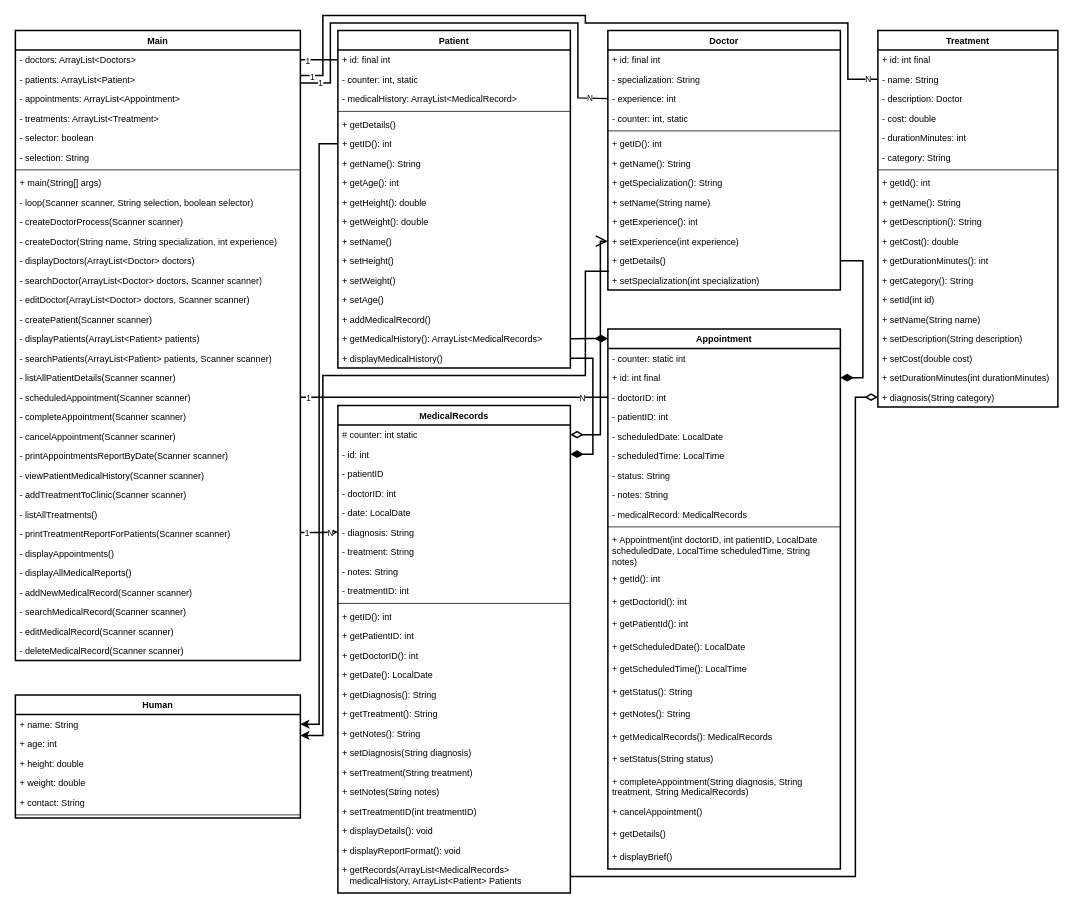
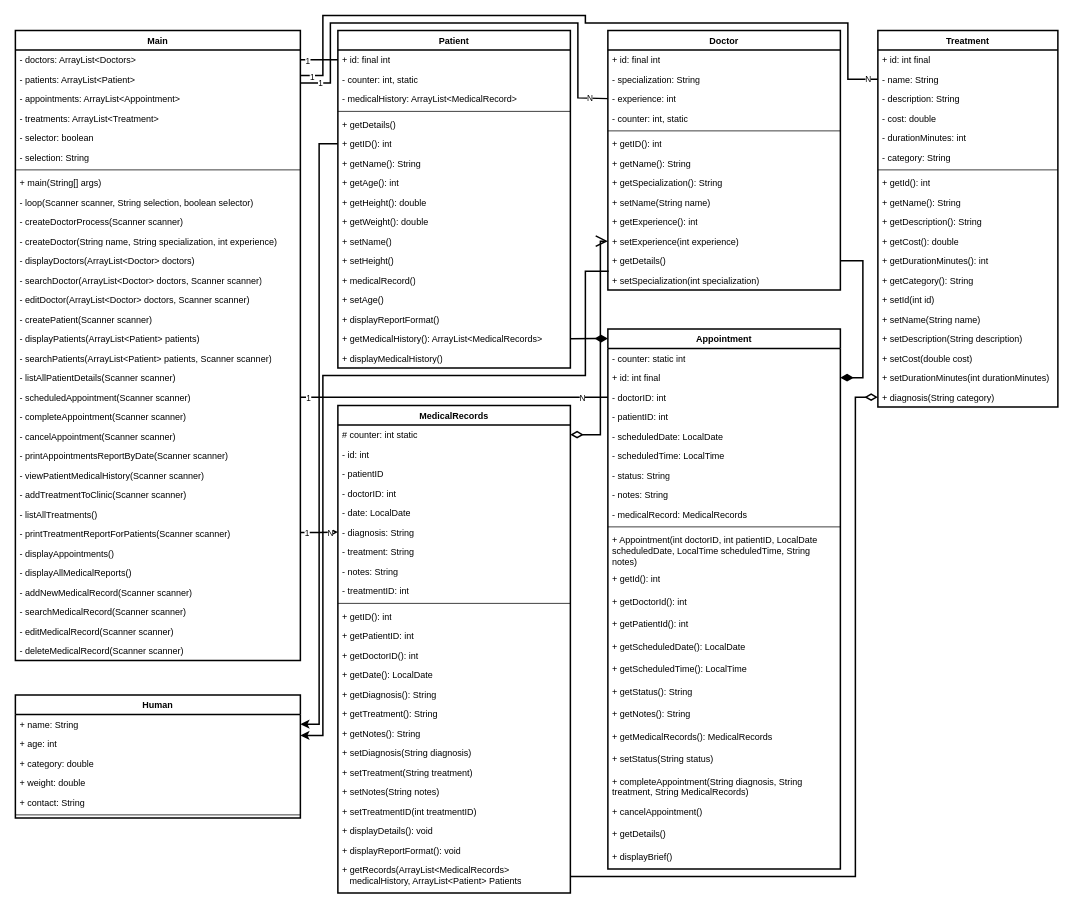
- <mxCell id="30" value="- description: Doctor" style="text;strokeColor=none;fillColor=none;align=left;verticalAlign=top;spacingLeft=4;spacingRight=4;overflow=hidden;rotatable=0;points=[[0,0.5],[1,0.5]];portConstraint=eastwest;whiteSpace=wrap;html=1;" parent="27" vertex="1"><mxGeometry y="78" width="240" height="26" as="geometry" /></mxCell>
+ <mxCell id="30" value="- description: String" style="text;strokeColor=none;fillColor=none;align=left;verticalAlign=top;spacingLeft=4;spacingRight=4;overflow=hidden;rotatable=0;points=[[0,0.5],[1,0.5]];portConstraint=eastwest;whiteSpace=wrap;html=1;" parent="27" vertex="1"><mxGeometry y="78" width="240" height="26" as="geometry" /></mxCell>
- <mxCell id="22" value="+ setWeight()" style="text;strokeColor=none;fillColor=none;align=left;verticalAlign=top;spacingLeft=4;spacingRight=4;overflow=hidden;rotatable=0;points=[[0,0.5],[1,0.5]];portConstraint=eastwest;whiteSpace=wrap;html=1;" parent="9" vertex="1"><mxGeometry y="320" width="310" height="26" as="geometry" /></mxCell>
+ <mxCell id="22" value="+ medicalRecord()" style="text;strokeColor=none;fillColor=none;align=left;verticalAlign=top;spacingLeft=4;spacingRight=4;overflow=hidden;rotatable=0;points=[[0,0.5],[1,0.5]];portConstraint=eastwest;whiteSpace=wrap;html=1;" parent="9" vertex="1"><mxGeometry y="320" width="310" height="26" as="geometry" /></mxCell>
- <mxCell id="24" value="+ addMedicalRecord()" style="text;strokeColor=none;fillColor=none;align=left;verticalAlign=top;spacingLeft=4;spacingRight=4;overflow=hidden;rotatable=0;points=[[0,0.5],[1,0.5]];portConstraint=eastwest;whiteSpace=wrap;html=1;" parent="9" vertex="1"><mxGeometry y="372" width="310" height="26" as="geometry" /></mxCell>
+ <mxCell id="24" value="+ displayReportFormat()" style="text;strokeColor=none;fillColor=none;align=left;verticalAlign=top;spacingLeft=4;spacingRight=4;overflow=hidden;rotatable=0;points=[[0,0.5],[1,0.5]];portConstraint=eastwest;whiteSpace=wrap;html=1;" parent="9" vertex="1"><mxGeometry y="372" width="310" height="26" as="geometry" /></mxCell>
- <mxCell id="146" style="edgeStyle=orthogonalEdgeStyle;rounded=0;orthogonalLoop=1;jettySize=auto;html=1;exitX=1;exitY=0.5;exitDx=0;exitDy=0;entryX=1;entryY=0.5;entryDx=0;entryDy=0;strokeWidth=2;endArrow=diamondThin;endFill=1;endSize=12;" parent="1" source="26" target="63" edge="1"><mxGeometry relative="1" as="geometry"><Array as="points"><mxPoint x="790" y="477" /><mxPoint x="790" y="605" /></Array></mxGeometry></mxCell>
- <mxCell id="5" value="+ height: double" style="text;strokeColor=none;fillColor=none;align=left;verticalAlign=top;spacingLeft=4;spacingRight=4;overflow=hidden;rotatable=0;points=[[0,0.5],[1,0.5]];portConstraint=eastwest;whiteSpace=wrap;html=1;" parent="2" vertex="1"><mxGeometry y="78" width="380" height="26" as="geometry" /></mxCell>
+ <mxCell id="5" value="+ category: double" style="text;strokeColor=none;fillColor=none;align=left;verticalAlign=top;spacingLeft=4;spacingRight=4;overflow=hidden;rotatable=0;points=[[0,0.5],[1,0.5]];portConstraint=eastwest;whiteSpace=wrap;html=1;" parent="2" vertex="1"><mxGeometry y="78" width="380" height="26" as="geometry" /></mxCell>
